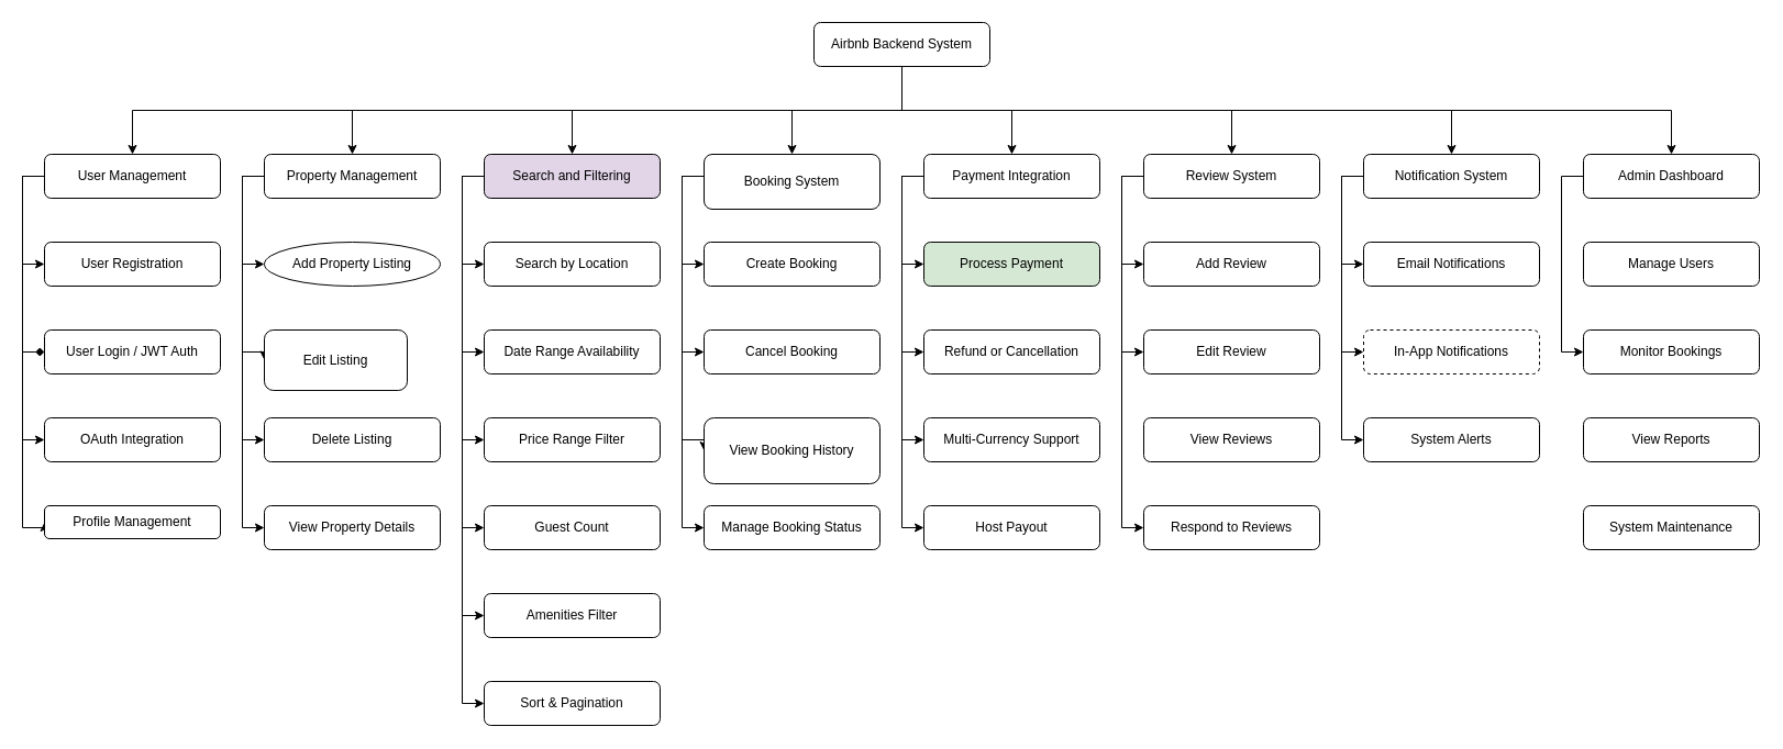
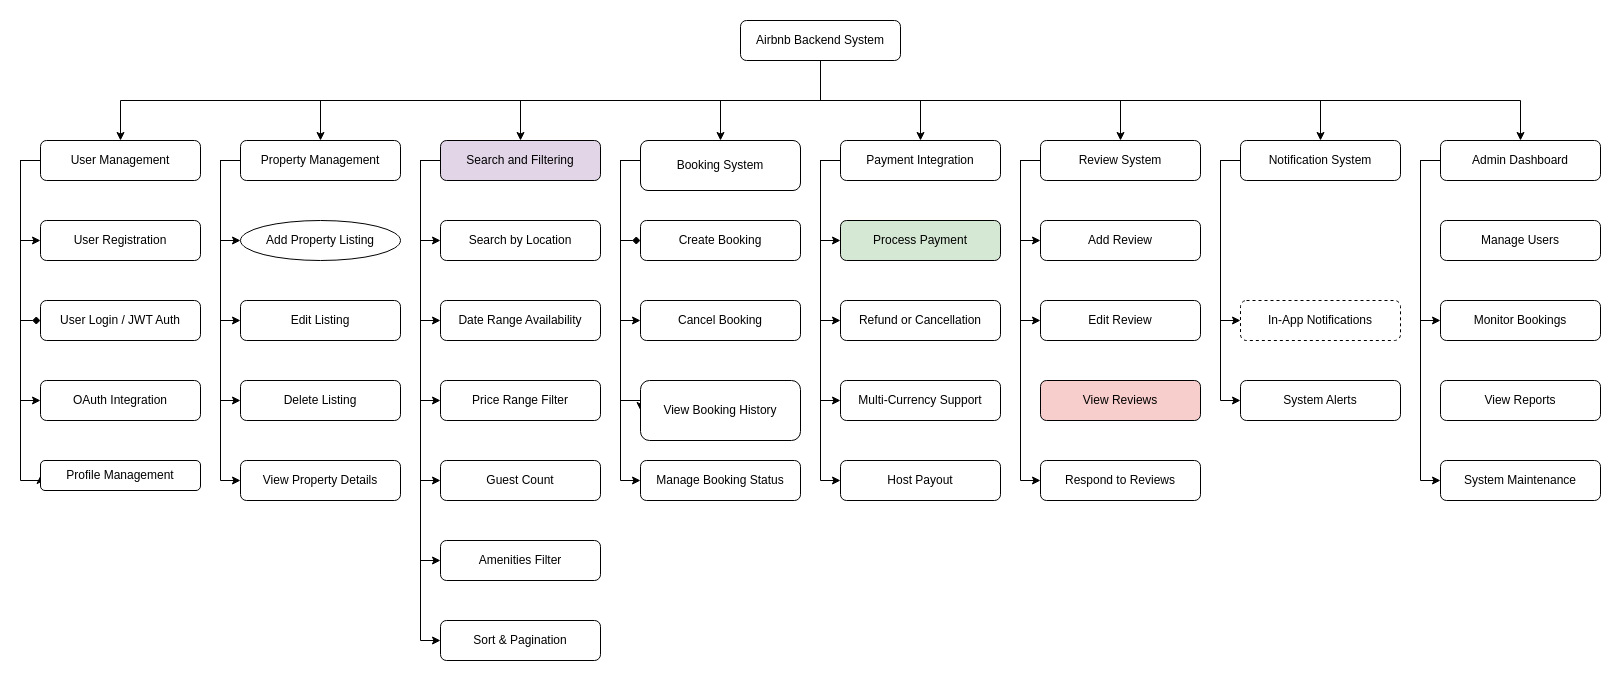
- <mxCell id="19" style="edgeStyle=orthogonalEdgeStyle;rounded=0;orthogonalLoop=1;jettySize=auto;html=1;entryX=0;entryY=0.5;entryDx=0;entryDy=0;" edge="1" parent="1" source="23" target="66"><mxGeometry relative="1" as="geometry"><Array as="points"><mxPoint x="620" y="160" /><mxPoint x="620" y="240" /></Array></mxGeometry></mxCell>
+ <mxCell id="19" style="edgeStyle=orthogonalEdgeStyle;rounded=0;orthogonalLoop=1;jettySize=auto;html=1;entryX=0;entryY=0.5;entryDx=0;entryDy=0;endArrow=diamond;" edge="1" parent="1" source="23" target="66"><mxGeometry relative="1" as="geometry"><Array as="points"><mxPoint x="620" y="160" /><mxPoint x="620" y="240" /></Array></mxGeometry></mxCell>
- <mxCell id="27" style="edgeStyle=orthogonalEdgeStyle;rounded=0;orthogonalLoop=1;jettySize=auto;html=1;entryX=0;entryY=0.5;entryDx=0;entryDy=0;" edge="1" parent="1" source="30" target="76"><mxGeometry relative="1" as="geometry"><Array as="points"><mxPoint x="1220" y="160" /><mxPoint x="1220" y="240" /></Array></mxGeometry></mxCell>
- <mxCell id="76" value="Email Notifications" style="rounded=1;whiteSpace=wrap;html=1;" vertex="1" parent="1"><mxGeometry x="1240" y="220" width="160" height="40" as="geometry" /></mxCell>
- <mxCell id="55" value="Edit Listing" style="rounded=1;whiteSpace=wrap;html=1;" vertex="1" parent="1"><mxGeometry x="240" y="300" width="130" height="55" as="geometry" /></mxCell>
+ <mxCell id="55" value="Edit Listing" style="rounded=1;whiteSpace=wrap;html=1;" vertex="1" parent="1"><mxGeometry x="240" y="300" width="160" height="40" as="geometry" /></mxCell>
- <mxCell id="71" value="View Reviews" style="rounded=1;whiteSpace=wrap;html=1;" vertex="1" parent="1"><mxGeometry x="1040" y="380" width="160" height="40" as="geometry" /></mxCell>
+ <mxCell id="71" value="View Reviews" style="rounded=1;whiteSpace=wrap;html=1;fillColor=#f8cecc;" vertex="1" parent="1"><mxGeometry x="1040" y="380" width="160" height="40" as="geometry" /></mxCell>
+ <mxCell id="25" style="edgeStyle=orthogonalEdgeStyle;rounded=0;orthogonalLoop=1;jettySize=auto;html=1;entryX=0;entryY=0.5;entryDx=0;entryDy=0;" edge="1" parent="1" source="26" target="77"><mxGeometry relative="1" as="geometry"><Array as="points"><mxPoint x="1420" y="160" /><mxPoint x="1420" y="480" /></Array></mxGeometry></mxCell>
